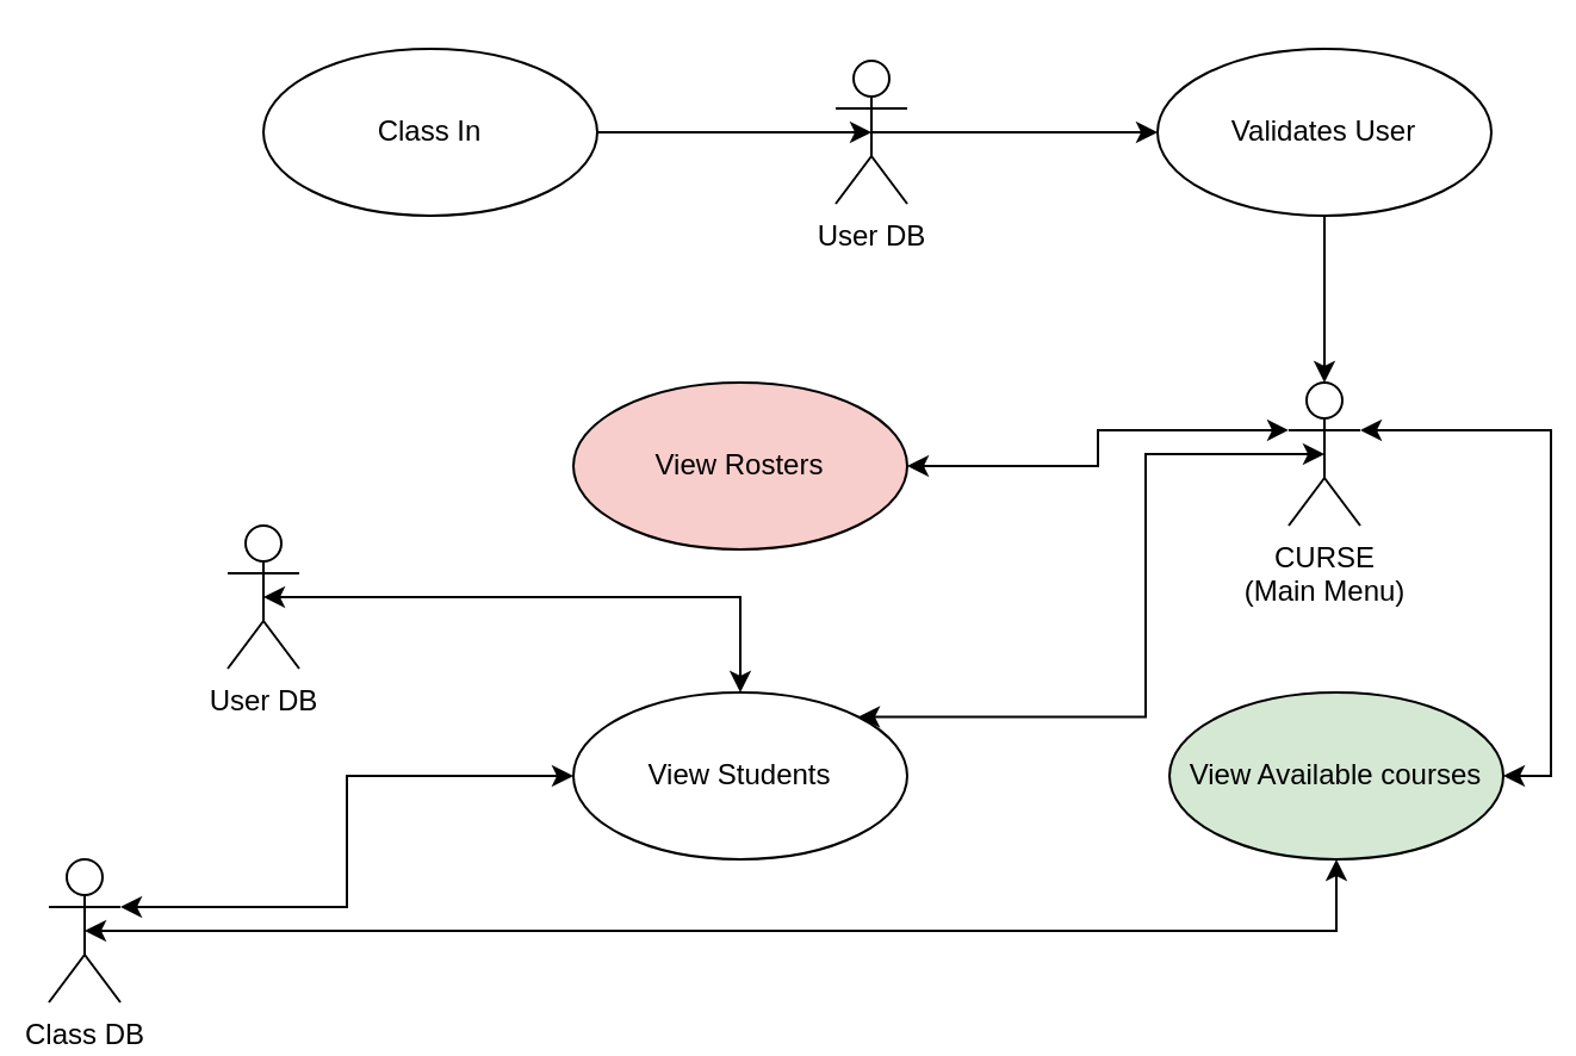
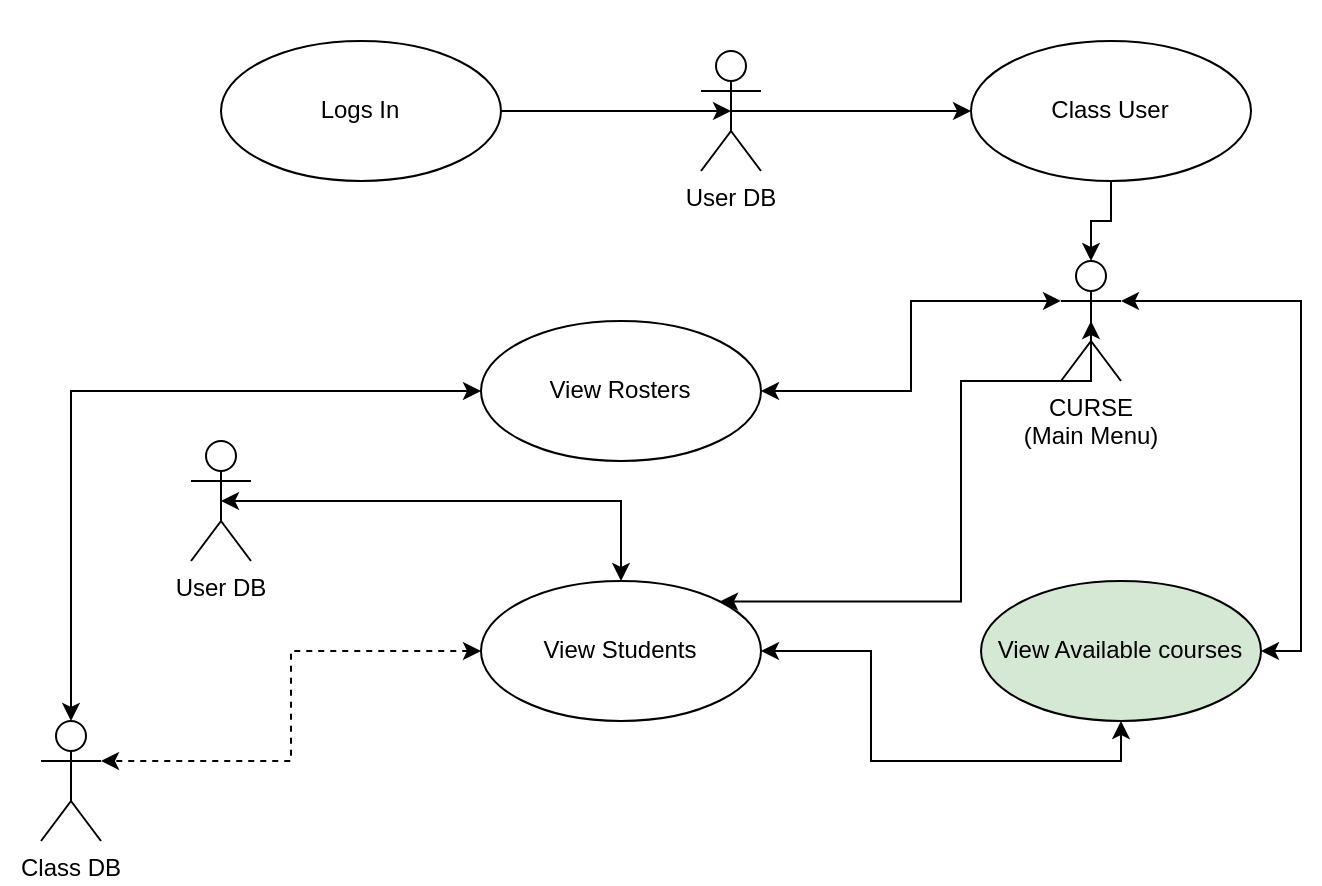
- <mxCell id="3" value="Class In" style="ellipse;whiteSpace=wrap;html=1;" vertex="1" parent="1"><mxGeometry x="110" y="20" width="140" height="70" as="geometry" /></mxCell>
+ <mxCell id="3" value="Logs In" style="ellipse;whiteSpace=wrap;html=1;" vertex="1" parent="1"><mxGeometry x="110" y="20" width="140" height="70" as="geometry" /></mxCell>
- <mxCell id="7" value="Validates User" style="ellipse;whiteSpace=wrap;html=1;" vertex="1" parent="1"><mxGeometry x="485" y="20" width="140" height="70" as="geometry" /></mxCell>
+ <mxCell id="7" value="Class User" style="ellipse;whiteSpace=wrap;html=1;" vertex="1" parent="1"><mxGeometry x="485" y="20" width="140" height="70" as="geometry" /></mxCell>
- <mxCell id="10" value="CURSE&lt;br&gt;(Main Menu)&lt;br&gt;" style="shape=umlActor;verticalLabelPosition=bottom;labelBackgroundColor=#ffffff;verticalAlign=top;html=1;" vertex="1" parent="1"><mxGeometry x="540" y="160" width="30" height="60" as="geometry" /></mxCell>
+ <mxCell id="10" value="CURSE&lt;br&gt;(Main Menu)&lt;br&gt;" style="shape=umlActor;verticalLabelPosition=bottom;labelBackgroundColor=#ffffff;verticalAlign=top;html=1;" vertex="1" parent="1"><mxGeometry x="530" y="130" width="30" height="60" as="geometry" /></mxCell>
+ <mxCell id="11" style="edgeStyle=orthogonalEdgeStyle;rounded=0;orthogonalLoop=1;jettySize=auto;html=1;exitX=0;exitY=0.5;exitDx=0;exitDy=0;entryX=0.5;entryY=0;entryDx=0;entryDy=0;entryPerimeter=0;startArrow=classic;startFill=1;" edge="1" parent="1" source="12" target="19"><mxGeometry relative="1" as="geometry" /></mxCell>
- <mxCell id="12" value="View Rosters" style="ellipse;whiteSpace=wrap;html=1;fillColor=#f8cecc;" vertex="1" parent="1"><mxGeometry x="240" y="160" width="140" height="70" as="geometry" /></mxCell>
+ <mxCell id="12" value="View Rosters" style="ellipse;whiteSpace=wrap;html=1;" vertex="1" parent="1"><mxGeometry x="240" y="160" width="140" height="70" as="geometry" /></mxCell>
- <mxCell id="14" style="edgeStyle=orthogonalEdgeStyle;rounded=0;orthogonalLoop=1;jettySize=auto;html=1;exitX=0;exitY=0.5;exitDx=0;exitDy=0;entryX=1;entryY=0.333;entryDx=0;entryDy=0;entryPerimeter=0;startArrow=classic;startFill=1;" edge="1" parent="1" source="16" target="19"><mxGeometry relative="1" as="geometry" /></mxCell>
+ <mxCell id="14" style="edgeStyle=orthogonalEdgeStyle;rounded=0;orthogonalLoop=1;jettySize=auto;html=1;exitX=0;exitY=0.5;exitDx=0;exitDy=0;entryX=1;entryY=0.333;entryDx=0;entryDy=0;entryPerimeter=0;startArrow=classic;startFill=1;dashed=1;" edge="1" parent="1" source="16" target="19"><mxGeometry relative="1" as="geometry" /></mxCell>
- <mxCell id="17" style="edgeStyle=orthogonalEdgeStyle;rounded=0;orthogonalLoop=1;jettySize=auto;html=1;exitX=0.5;exitY=1;exitDx=0;exitDy=0;startArrow=classic;startFill=1;entryX=0.5;entryY=0.5;entryDx=0;entryDy=0;entryPerimeter=0;" edge="1" parent="1" source="18" target="19"><mxGeometry relative="1" as="geometry"><mxPoint x="440" y="470" as="targetPoint" /></mxGeometry></mxCell>
+ <mxCell id="17" style="edgeStyle=orthogonalEdgeStyle;rounded=0;orthogonalLoop=1;jettySize=auto;html=1;exitX=0.5;exitY=1;exitDx=0;exitDy=0;startArrow=classic;startFill=1;" edge="1" parent="1" source="18" target="16"><mxGeometry relative="1" as="geometry"><mxPoint x="440" y="470" as="targetPoint" /></mxGeometry></mxCell>
